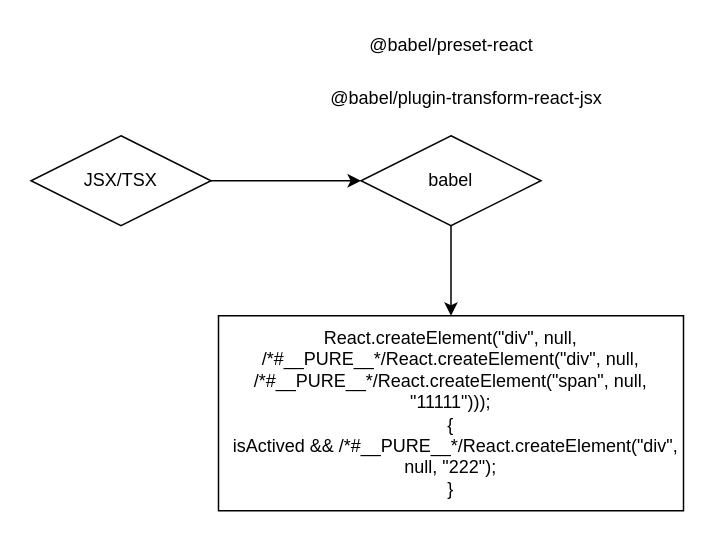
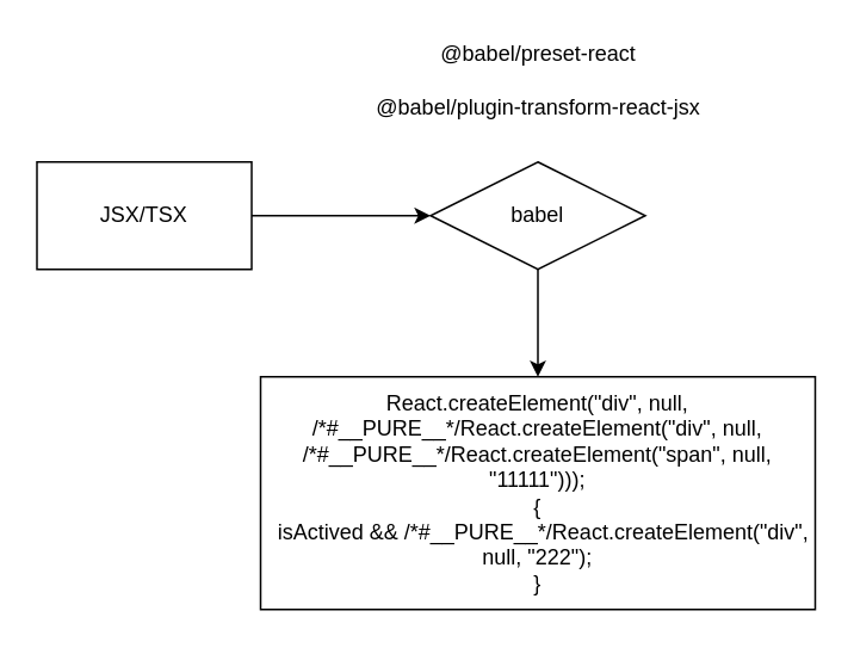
- <mxCell id="6" value="@babel/plugin-transform-react-jsx" style="text;html=1;align=center;verticalAlign=middle;resizable=0;points=[];autosize=1;" parent="1" vertex="1"><mxGeometry x="210" y="55" width="200" height="20" as="geometry" /></mxCell>
+ <mxCell id="6" value="@babel/plugin-transform-react-jsx" style="text;html=1;align=center;verticalAlign=middle;resizable=0;points=[];autosize=1;" parent="1" vertex="1"><mxGeometry x="200" y="50" width="200" height="20" as="geometry" /></mxCell>
- <mxCell id="3" value="JSX/TSX" style="rhombus;whiteSpace=wrap;html=1;" parent="1" vertex="1"><mxGeometry x="20" y="90" width="120" height="60" as="geometry" /></mxCell>
+ <mxCell id="3" value="JSX/TSX" style="rounded=0;whiteSpace=wrap;html=1;" parent="1" vertex="1"><mxGeometry x="20" y="90" width="120" height="60" as="geometry" /></mxCell>
